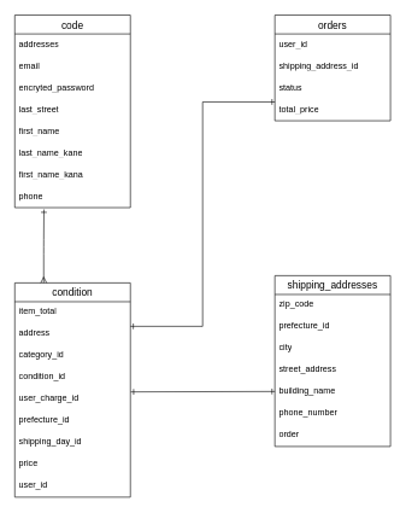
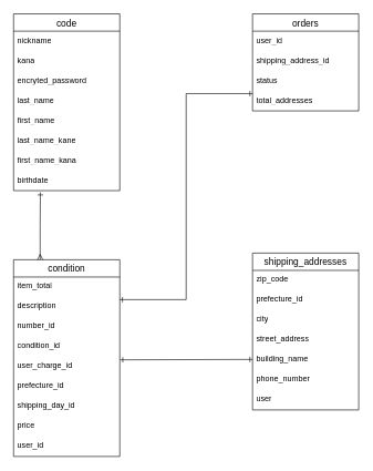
- <mxCell id="3" value="addresses" style="text;strokeColor=none;fillColor=none;spacingLeft=4;spacingRight=4;overflow=hidden;rotatable=0;points=[[0,0.5],[1,0.5]];portConstraint=eastwest;fontSize=12;whiteSpace=wrap;html=1;" vertex="1" parent="2"><mxGeometry y="26" width="160" height="30" as="geometry" /></mxCell>
+ <mxCell id="3" value="nickname" style="text;strokeColor=none;fillColor=none;spacingLeft=4;spacingRight=4;overflow=hidden;rotatable=0;points=[[0,0.5],[1,0.5]];portConstraint=eastwest;fontSize=12;whiteSpace=wrap;html=1;" vertex="1" parent="2"><mxGeometry y="26" width="160" height="30" as="geometry" /></mxCell>
- <mxCell id="4" value="email" style="text;strokeColor=none;fillColor=none;spacingLeft=4;spacingRight=4;overflow=hidden;rotatable=0;points=[[0,0.5],[1,0.5]];portConstraint=eastwest;fontSize=12;whiteSpace=wrap;html=1;" vertex="1" parent="2"><mxGeometry y="56" width="160" height="30" as="geometry" /></mxCell>
+ <mxCell id="4" value="kana" style="text;strokeColor=none;fillColor=none;spacingLeft=4;spacingRight=4;overflow=hidden;rotatable=0;points=[[0,0.5],[1,0.5]];portConstraint=eastwest;fontSize=12;whiteSpace=wrap;html=1;" vertex="1" parent="2"><mxGeometry y="56" width="160" height="30" as="geometry" /></mxCell>
- <mxCell id="6" value="last_street" style="text;strokeColor=none;fillColor=none;spacingLeft=4;spacingRight=4;overflow=hidden;rotatable=0;points=[[0,0.5],[1,0.5]];portConstraint=eastwest;fontSize=12;whiteSpace=wrap;html=1;" vertex="1" parent="2"><mxGeometry y="116" width="160" height="30" as="geometry" /></mxCell>
+ <mxCell id="6" value="last_name" style="text;strokeColor=none;fillColor=none;spacingLeft=4;spacingRight=4;overflow=hidden;rotatable=0;points=[[0,0.5],[1,0.5]];portConstraint=eastwest;fontSize=12;whiteSpace=wrap;html=1;" vertex="1" parent="2"><mxGeometry y="116" width="160" height="30" as="geometry" /></mxCell>
- <mxCell id="25" value="total_price" style="text;strokeColor=none;fillColor=none;spacingLeft=4;spacingRight=4;overflow=hidden;rotatable=0;points=[[0,0.5],[1,0.5]];portConstraint=eastwest;fontSize=12;whiteSpace=wrap;html=1;" vertex="1" parent="21"><mxGeometry y="116" width="160" height="30" as="geometry" /></mxCell>
+ <mxCell id="25" value="total_addresses" style="text;strokeColor=none;fillColor=none;spacingLeft=4;spacingRight=4;overflow=hidden;rotatable=0;points=[[0,0.5],[1,0.5]];portConstraint=eastwest;fontSize=12;whiteSpace=wrap;html=1;" vertex="1" parent="21"><mxGeometry y="116" width="160" height="30" as="geometry" /></mxCell>
- <mxCell id="10" value="phone" style="text;strokeColor=none;fillColor=none;spacingLeft=4;spacingRight=4;overflow=hidden;rotatable=0;points=[[0,0.5],[1,0.5]];portConstraint=eastwest;fontSize=12;whiteSpace=wrap;html=1;" vertex="1" parent="2"><mxGeometry y="236" width="160" height="30" as="geometry" /></mxCell>
+ <mxCell id="10" value="birthdate" style="text;strokeColor=none;fillColor=none;spacingLeft=4;spacingRight=4;overflow=hidden;rotatable=0;points=[[0,0.5],[1,0.5]];portConstraint=eastwest;fontSize=12;whiteSpace=wrap;html=1;" vertex="1" parent="2"><mxGeometry y="236" width="160" height="30" as="geometry" /></mxCell>
- <mxCell id="13" value="address" style="text;strokeColor=none;fillColor=none;spacingLeft=4;spacingRight=4;overflow=hidden;rotatable=0;points=[[0,0.5],[1,0.5]];portConstraint=eastwest;fontSize=12;whiteSpace=wrap;html=1;" vertex="1" parent="11"><mxGeometry y="56" width="160" height="30" as="geometry" /></mxCell>
+ <mxCell id="13" value="description" style="text;strokeColor=none;fillColor=none;spacingLeft=4;spacingRight=4;overflow=hidden;rotatable=0;points=[[0,0.5],[1,0.5]];portConstraint=eastwest;fontSize=12;whiteSpace=wrap;html=1;" vertex="1" parent="11"><mxGeometry y="56" width="160" height="30" as="geometry" /></mxCell>
- <mxCell id="14" value="category_id" style="text;strokeColor=none;fillColor=none;spacingLeft=4;spacingRight=4;overflow=hidden;rotatable=0;points=[[0,0.5],[1,0.5]];portConstraint=eastwest;fontSize=12;whiteSpace=wrap;html=1;" vertex="1" parent="11"><mxGeometry y="86" width="160" height="30" as="geometry" /></mxCell>
+ <mxCell id="14" value="number_id" style="text;strokeColor=none;fillColor=none;spacingLeft=4;spacingRight=4;overflow=hidden;rotatable=0;points=[[0,0.5],[1,0.5]];portConstraint=eastwest;fontSize=12;whiteSpace=wrap;html=1;" vertex="1" parent="11"><mxGeometry y="86" width="160" height="30" as="geometry" /></mxCell>
- <mxCell id="33" value="order" style="text;strokeColor=none;fillColor=none;spacingLeft=4;spacingRight=4;overflow=hidden;rotatable=0;points=[[0,0.5],[1,0.5]];portConstraint=eastwest;fontSize=12;whiteSpace=wrap;html=1;" vertex="1" parent="26"><mxGeometry y="206" width="160" height="30" as="geometry" /></mxCell>
+ <mxCell id="33" value="user" style="text;strokeColor=none;fillColor=none;spacingLeft=4;spacingRight=4;overflow=hidden;rotatable=0;points=[[0,0.5],[1,0.5]];portConstraint=eastwest;fontSize=12;whiteSpace=wrap;html=1;" vertex="1" parent="26"><mxGeometry y="206" width="160" height="30" as="geometry" /></mxCell>
